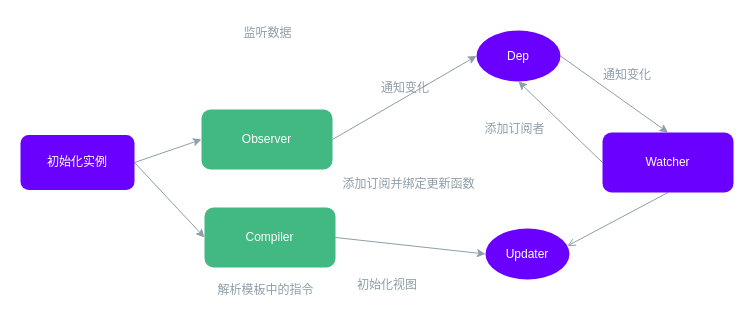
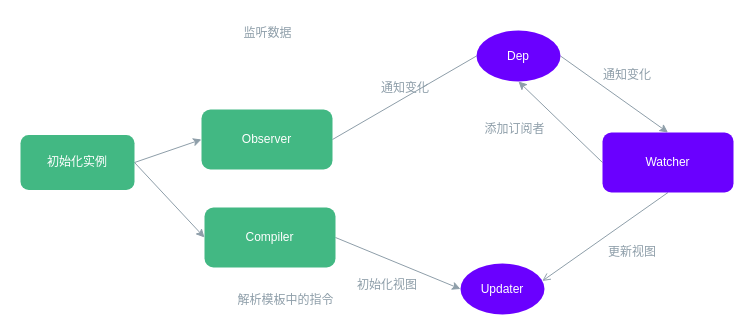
- <mxCell id="4" style="edgeStyle=none;html=1;exitX=1;exitY=0.5;exitDx=0;exitDy=0;entryX=0;entryY=0.5;entryDx=0;entryDy=0;fillColor=#647687;strokeColor=#8E9EA9;" parent="1" source="5" target="9" edge="1"><mxGeometry relative="1" as="geometry" /></mxCell>
+ <mxCell id="4" style="edgeStyle=none;html=1;exitX=1;exitY=0.5;exitDx=0;exitDy=0;entryX=0;entryY=0.5;entryDx=0;entryDy=0;fillColor=#647687;strokeColor=#8E9EA9;endArrow=none;" parent="1" source="5" target="9" edge="1"><mxGeometry relative="1" as="geometry" /></mxCell>
- <mxCell id="22" value="初始化实例" style="rounded=1;whiteSpace=wrap;html=1;fillColor=#6a00ff;fontColor=#ffffff;strokeColor=none;" parent="1" vertex="1"><mxGeometry x="20" y="134.5" width="114" height="55" as="geometry" /></mxCell>
+ <mxCell id="22" value="初始化实例" style="rounded=1;whiteSpace=wrap;html=1;fillColor=#42B883;fontColor=#ffffff;strokeColor=none;" parent="1" vertex="1"><mxGeometry x="20" y="134.5" width="114" height="55" as="geometry" /></mxCell>
- <mxCell id="21" value="添加订阅并绑定更新函数" style="text;strokeColor=none;align=center;fillColor=none;html=1;verticalAlign=middle;whiteSpace=wrap;rounded=0;fontColor=#8E9EA9;" parent="1" vertex="1"><mxGeometry x="341" y="169" width="135" height="30" as="geometry" /></mxCell>
+ <mxCell id="18" value="更新视图" style="text;strokeColor=none;align=center;fillColor=none;html=1;verticalAlign=middle;whiteSpace=wrap;rounded=0;fontColor=#8E9EA9;" parent="1" vertex="1"><mxGeometry x="602" y="237" width="60" height="30" as="geometry" /></mxCell>
- <mxCell id="10" value="Updater" style="ellipse;whiteSpace=wrap;html=1;fillColor=#6a00ff;fontColor=#ffffff;strokeColor=none;" parent="1" vertex="1"><mxGeometry x="485" y="228" width="84" height="51" as="geometry" /></mxCell>
+ <mxCell id="10" value="Updater" style="ellipse;whiteSpace=wrap;html=1;fillColor=#6a00ff;fontColor=#ffffff;strokeColor=none;" parent="1" vertex="1"><mxGeometry x="460" y="263" width="84" height="51" as="geometry" /></mxCell>
- <mxCell id="15" value="&lt;span style=&quot;&quot;&gt;解析模板中的指令&lt;/span&gt;" style="text;html=1;align=center;verticalAlign=middle;resizable=0;points=[];autosize=1;strokeColor=none;fillColor=none;fontColor=#8e9ea9;" parent="1" vertex="1"><mxGeometry x="208" y="277" width="114" height="26" as="geometry" /></mxCell>
+ <mxCell id="15" value="&lt;span style=&quot;&quot;&gt;解析模板中的指令&lt;/span&gt;" style="text;html=1;align=center;verticalAlign=middle;resizable=0;points=[];autosize=1;strokeColor=none;fillColor=none;fontColor=#8e9ea9;" parent="1" vertex="1"><mxGeometry x="228" y="287" width="114" height="26" as="geometry" /></mxCell>
